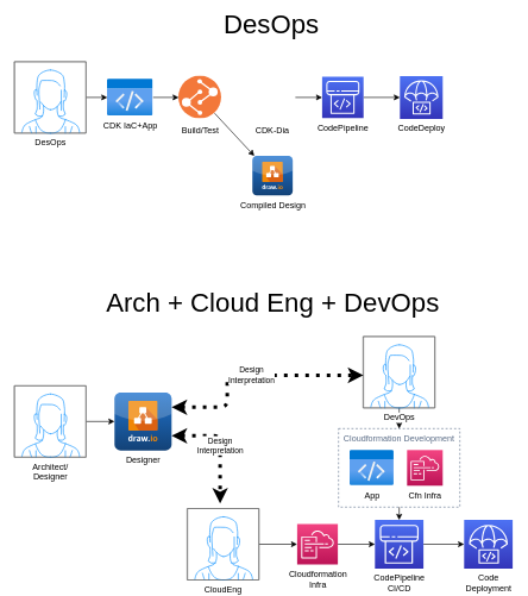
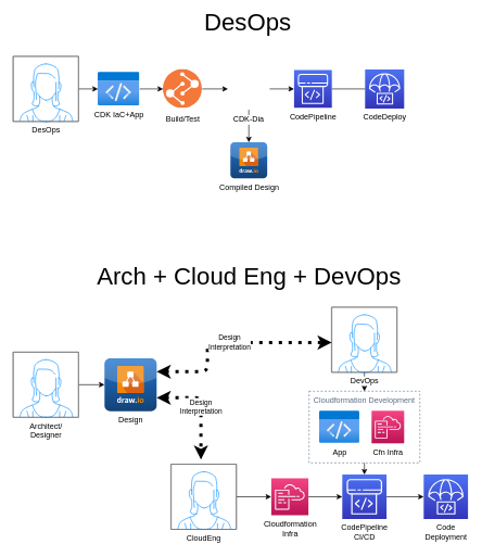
- <mxCell id="26" style="edgeStyle=orthogonalEdgeStyle;html=1;labelBackgroundColor=default;fontColor=default;startArrow=none;startFill=0;strokeWidth=1;" parent="1" source="27" target="30" edge="1"><mxGeometry relative="1" as="geometry" /></mxCell>
+ <mxCell id="26" style="edgeStyle=orthogonalEdgeStyle;html=1;labelBackgroundColor=default;fontColor=default;startArrow=none;startFill=0;strokeWidth=1;endArrow=none;" parent="1" source="27" target="30" edge="1"><mxGeometry relative="1" as="geometry" /></mxCell>
- <mxCell id="7" style="edgeStyle=none;html=1;labelBackgroundColor=default;fontColor=default;" parent="1" source="8" target="25" edge="1"><mxGeometry relative="1" as="geometry" /></mxCell>
+ <mxCell id="7" style="edgeStyle=none;html=1;entryX=0;entryY=0.5;entryDx=0;entryDy=0;labelBackgroundColor=default;fontColor=default;" parent="1" source="8" target="11" edge="1"><mxGeometry relative="1" as="geometry" /></mxCell>
+ <mxCell id="9" style="edgeStyle=orthogonalEdgeStyle;html=1;labelBackgroundColor=default;fontColor=default;startArrow=none;startFill=0;strokeWidth=1;" parent="1" source="11" target="25" edge="1"><mxGeometry relative="1" as="geometry" /></mxCell>
- <mxCell id="15" value="Designer" style="dashed=0;outlineConnect=0;html=1;align=center;labelPosition=center;verticalLabelPosition=bottom;verticalAlign=top;shape=mxgraph.webicons.drawio2;fillColor=#2174CE;gradientColor=#134277;labelBackgroundColor=default;fontColor=default;" parent="1" vertex="1"><mxGeometry x="160" y="549.4" width="80" height="81.2" as="geometry" /></mxCell>
+ <mxCell id="15" value="Design" style="dashed=0;outlineConnect=0;html=1;align=center;labelPosition=center;verticalLabelPosition=bottom;verticalAlign=top;shape=mxgraph.webicons.drawio2;fillColor=#2174CE;gradientColor=#134277;labelBackgroundColor=default;fontColor=default;" parent="1" vertex="1"><mxGeometry x="160" y="549.4" width="80" height="81.2" as="geometry" /></mxCell>
